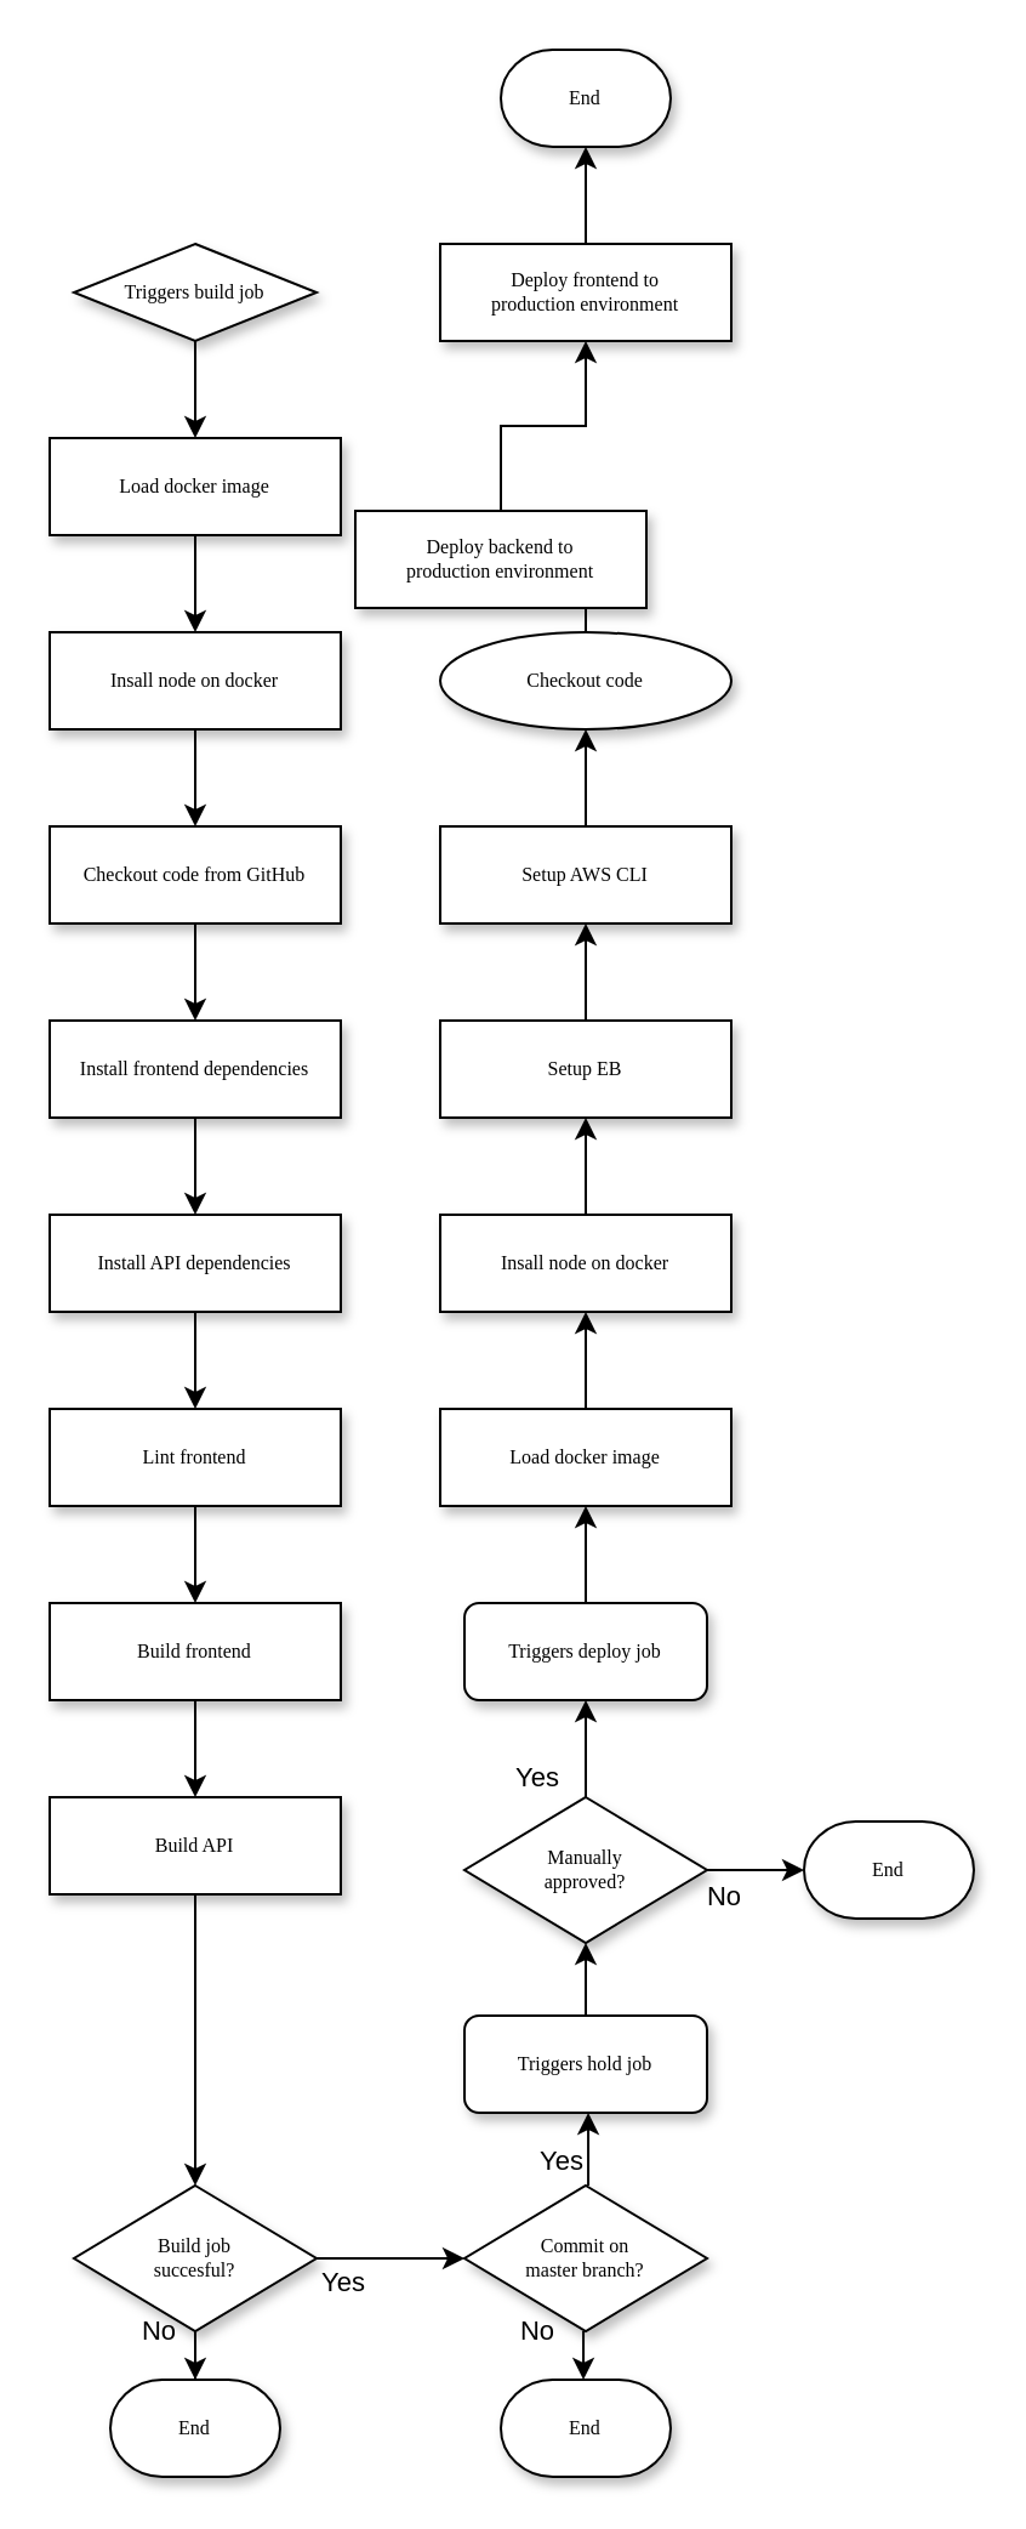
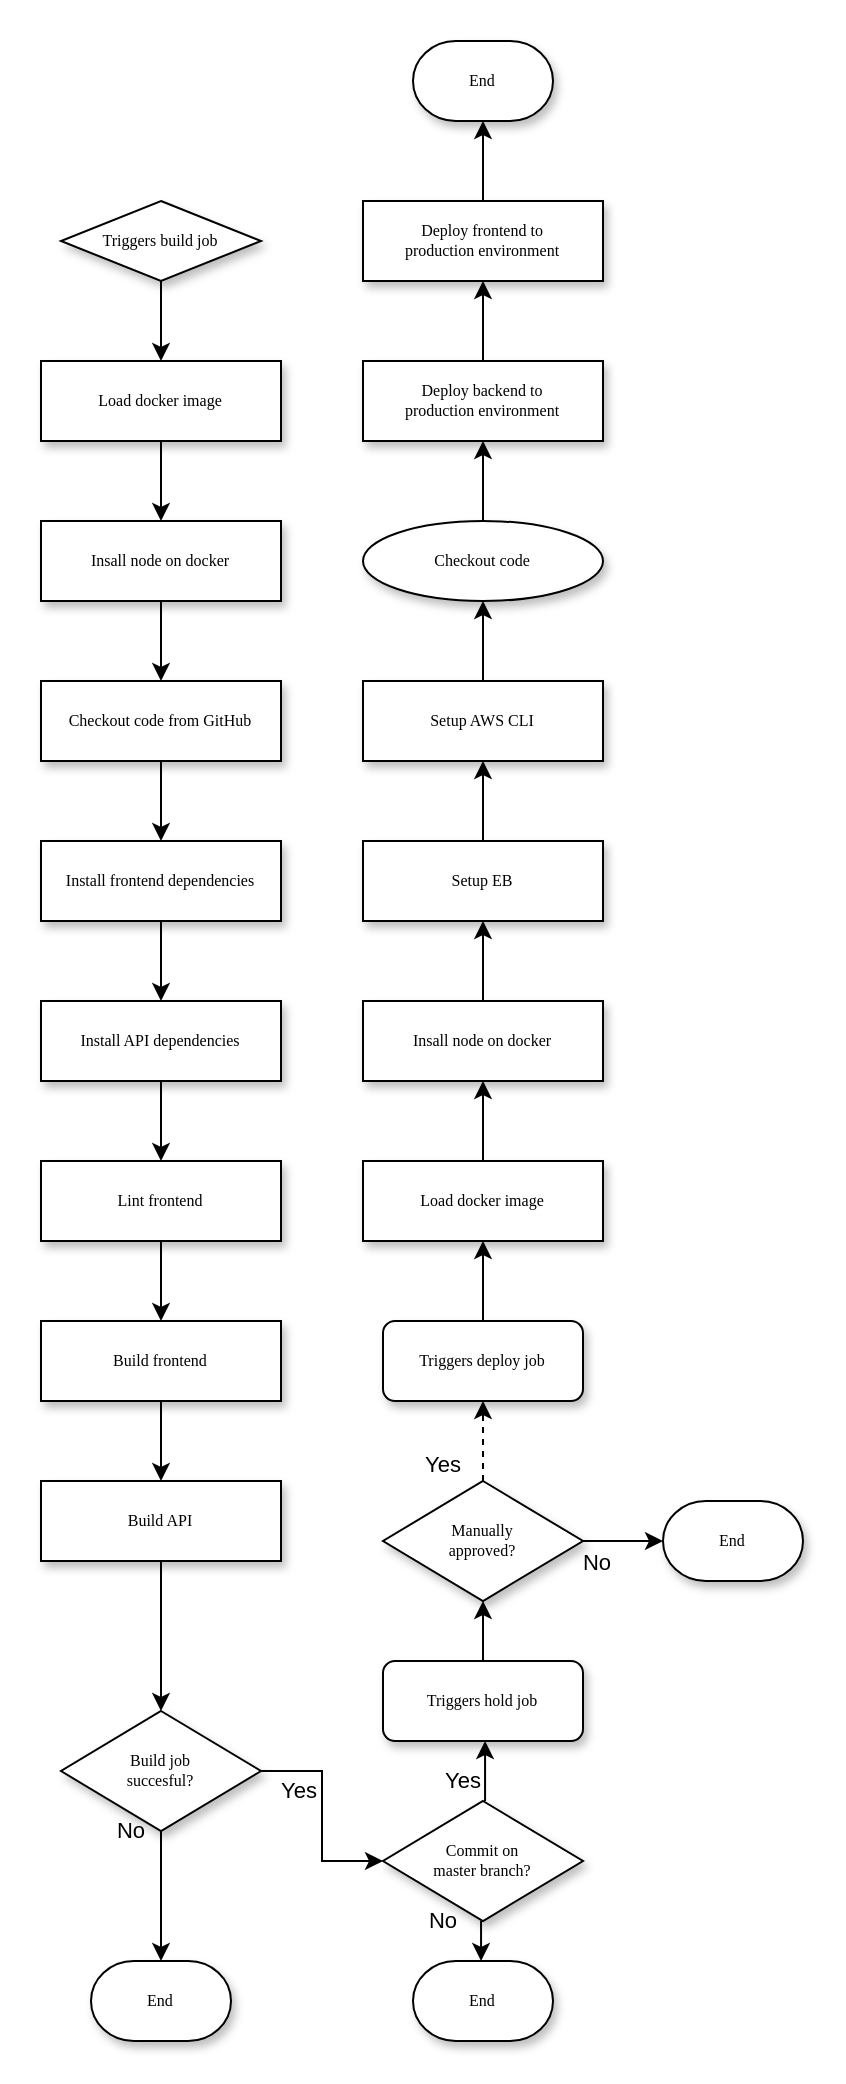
- <mxCell id="48" value="&lt;div&gt;Deploy backend to&lt;br&gt;&lt;/div&gt;&lt;div&gt;production environment&lt;br&gt;&lt;/div&gt;" style="whiteSpace=wrap;html=1;rounded=0;shadow=1;labelBackgroundColor=none;strokeWidth=1;fontFamily=Verdana;fontSize=8;align=center;" vertex="1" parent="1"><mxGeometry x="146" y="210" width="120" height="40" as="geometry" /></mxCell>
+ <mxCell id="48" value="&lt;div&gt;Deploy backend to&lt;br&gt;&lt;/div&gt;&lt;div&gt;production environment&lt;br&gt;&lt;/div&gt;" style="whiteSpace=wrap;html=1;rounded=0;shadow=1;labelBackgroundColor=none;strokeWidth=1;fontFamily=Verdana;fontSize=8;align=center;" vertex="1" parent="1"><mxGeometry x="181" y="180" width="120" height="40" as="geometry" /></mxCell>
- <mxCell id="32" value="Yes" style="edgeStyle=orthogonalEdgeStyle;rounded=0;orthogonalLoop=1;jettySize=auto;html=1;" edge="1" parent="1" source="33" target="36"><mxGeometry x="-0.6" y="20" relative="1" as="geometry"><mxPoint as="offset" /></mxGeometry></mxCell>
+ <mxCell id="32" value="Yes" style="edgeStyle=orthogonalEdgeStyle;rounded=0;orthogonalLoop=1;jettySize=auto;html=1;dashed=1;" edge="1" parent="1" source="33" target="36"><mxGeometry x="-0.6" y="20" relative="1" as="geometry"><mxPoint as="offset" /></mxGeometry></mxCell>
- <mxCell id="22" value="&lt;div&gt;Build job&lt;/div&gt;&lt;div&gt;succesful?&lt;br&gt;&lt;/div&gt;" style="rhombus;whiteSpace=wrap;html=1;rounded=0;shadow=1;labelBackgroundColor=none;strokeWidth=1;fontFamily=Verdana;fontSize=8;align=center;" vertex="1" parent="1"><mxGeometry x="30" y="900" width="100" height="60" as="geometry" /></mxCell>
+ <mxCell id="22" value="&lt;div&gt;Build job&lt;/div&gt;&lt;div&gt;succesful?&lt;br&gt;&lt;/div&gt;" style="rhombus;whiteSpace=wrap;html=1;rounded=0;shadow=1;labelBackgroundColor=none;strokeWidth=1;fontFamily=Verdana;fontSize=8;align=center;" vertex="1" parent="1"><mxGeometry x="30" y="855" width="100" height="60" as="geometry" /></mxCell>
